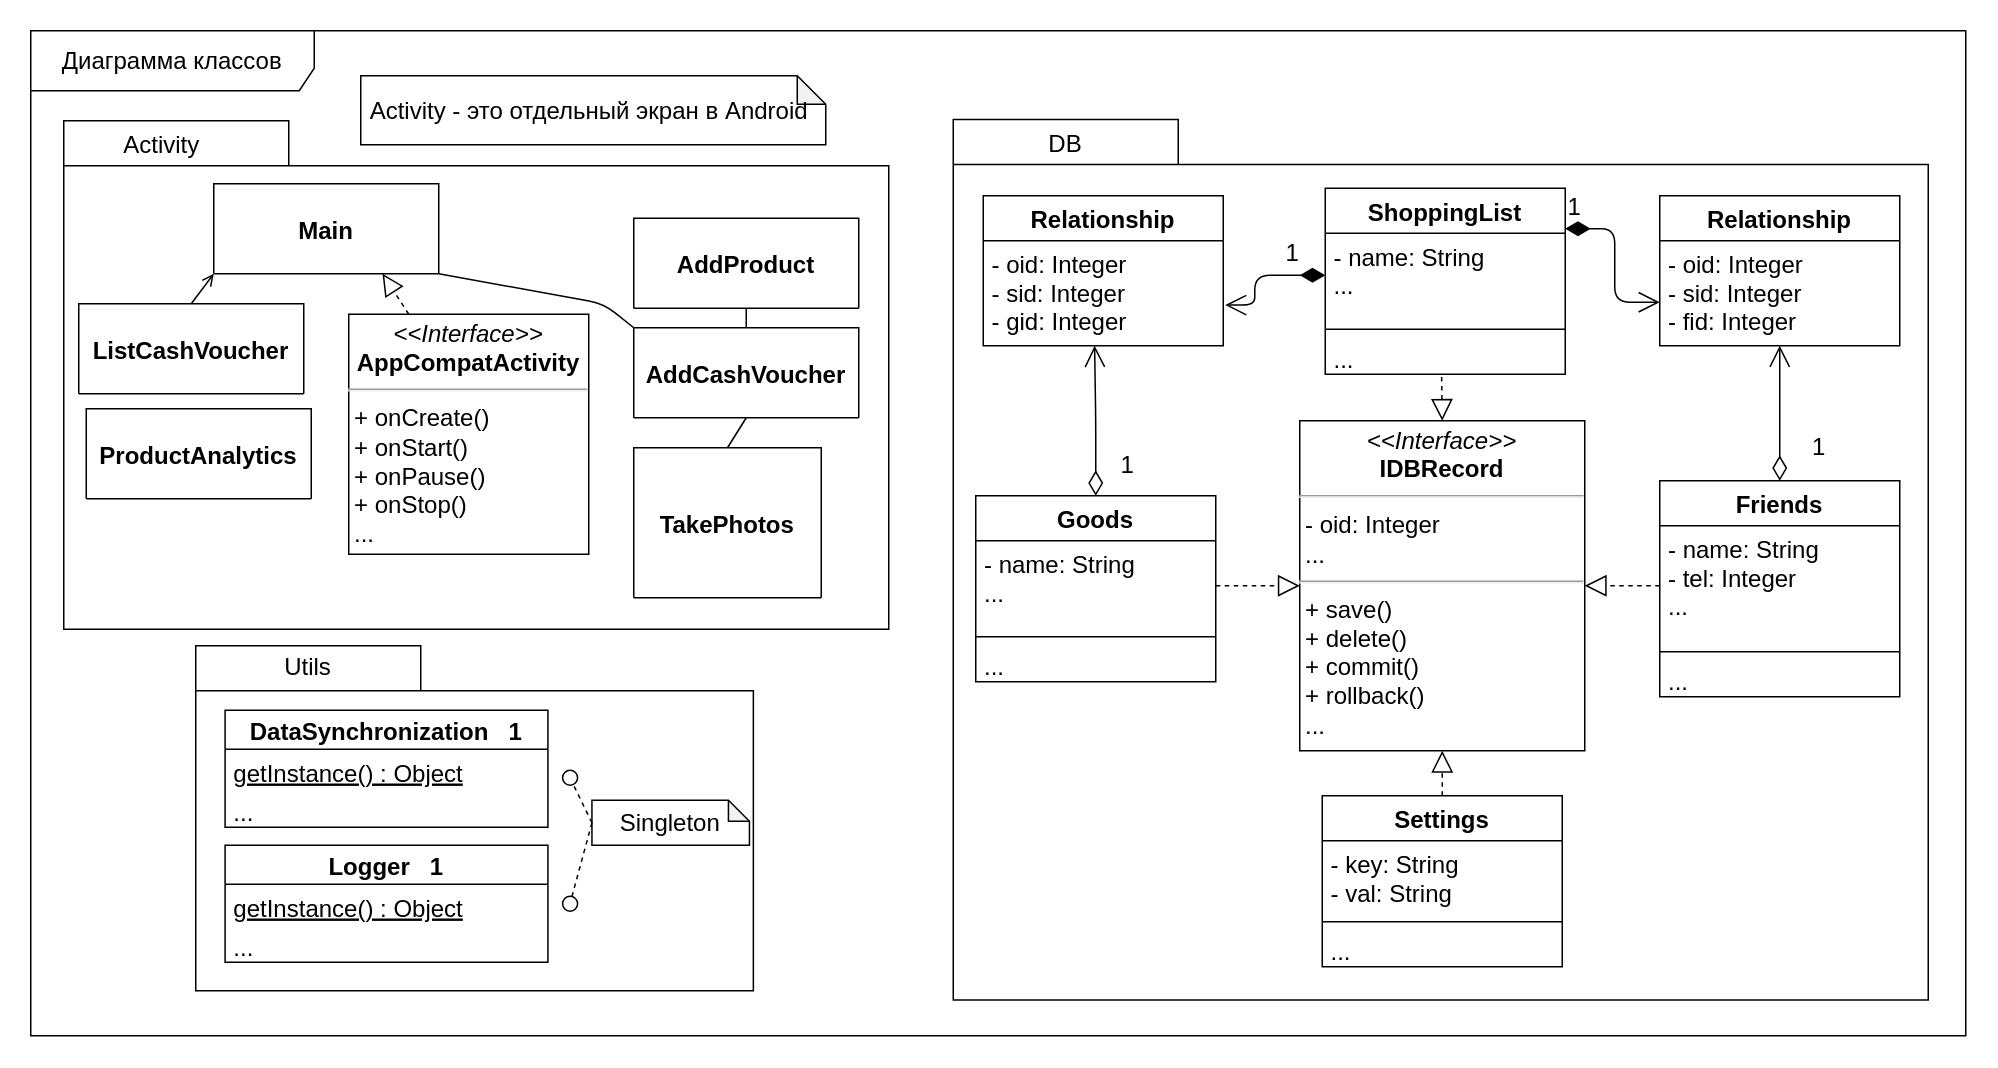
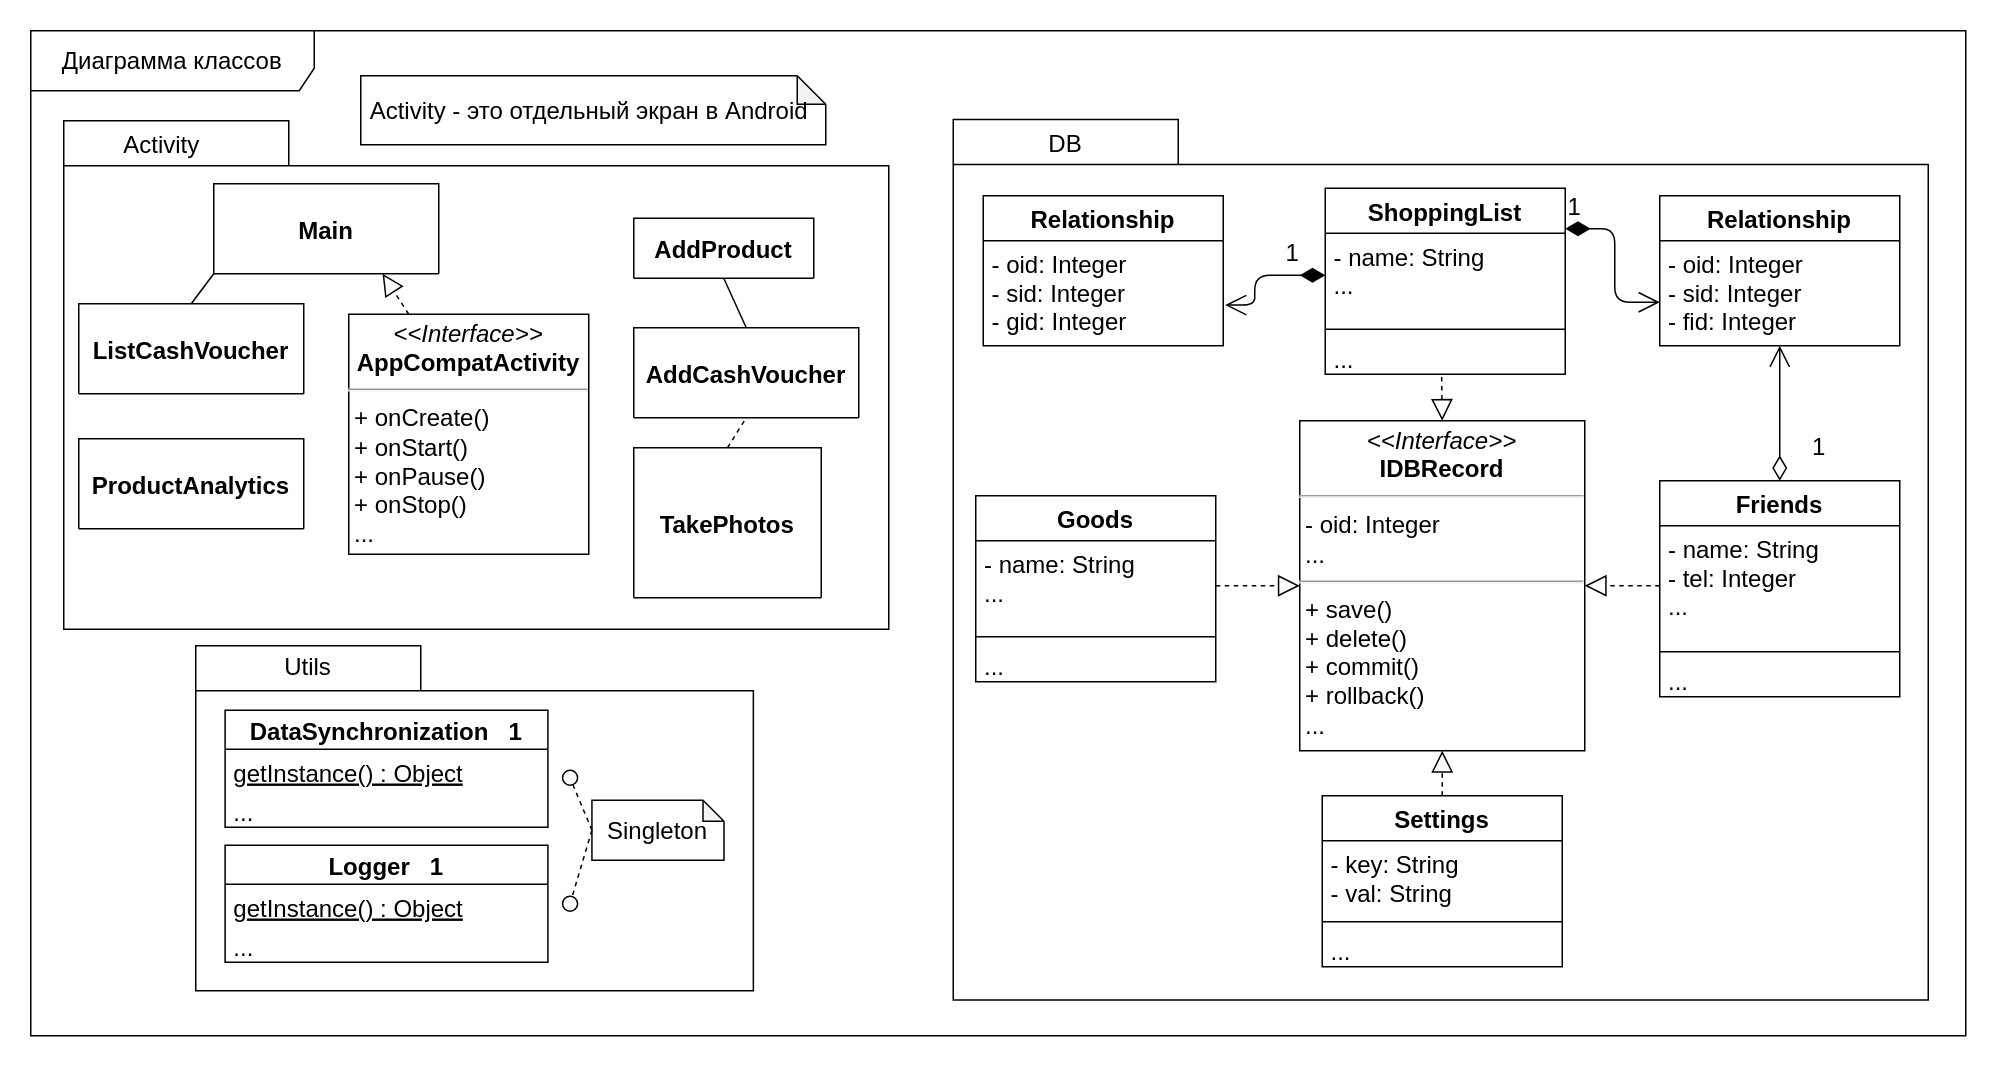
- <mxCell id="57" value="AddProduct" style="swimlane;fontStyle=1;align=center;verticalAlign=middle;childLayout=stackLayout;horizontal=1;startSize=100;horizontalStack=0;resizeParent=1;resizeParentMax=0;resizeLast=0;collapsible=1;marginBottom=0;fontSize=16;" vertex="1" parent="52"><mxGeometry x="380" y="65" width="150" height="60" as="geometry" /></mxCell>
+ <mxCell id="57" value="AddProduct" style="swimlane;fontStyle=1;align=center;verticalAlign=middle;childLayout=stackLayout;horizontal=1;startSize=100;horizontalStack=0;resizeParent=1;resizeParentMax=0;resizeLast=0;collapsible=1;marginBottom=0;fontSize=16;" vertex="1" parent="52"><mxGeometry x="380" y="65" width="120" height="40" as="geometry" /></mxCell>
- <mxCell id="66" value="" style="endArrow=open;html=1;fontSize=16;entryX=0;entryY=1;entryDx=0;entryDy=0;exitX=0.5;exitY=0;exitDx=0;exitDy=0;" edge="1" parent="52" source="58" target="61"><mxGeometry width="50" height="50" relative="1" as="geometry"><mxPoint x="550" y="292" as="sourcePoint" /><mxPoint x="600" y="242" as="targetPoint" /></mxGeometry></mxCell>
+ <mxCell id="66" value="" style="endArrow=none;html=1;fontSize=16;entryX=0;entryY=1;entryDx=0;entryDy=0;exitX=0.5;exitY=0;exitDx=0;exitDy=0;" edge="1" parent="52" source="58" target="61"><mxGeometry width="50" height="50" relative="1" as="geometry"><mxPoint x="550" y="292" as="sourcePoint" /><mxPoint x="600" y="242" as="targetPoint" /></mxGeometry></mxCell>
- <mxCell id="63" value="" style="endArrow=none;html=1;fontSize=16;entryX=1;entryY=1;entryDx=0;entryDy=0;exitX=0;exitY=0;exitDx=0;exitDy=0;" edge="1" parent="52" source="62" target="61"><mxGeometry width="50" height="50" relative="1" as="geometry"><mxPoint x="490" y="232" as="sourcePoint" /><mxPoint x="540" y="182" as="targetPoint" /><Array as="points"><mxPoint x="360" y="122" /></Array></mxGeometry></mxCell>
- <mxCell id="48" value="1" style="endArrow=open;html=1;endSize=12;startArrow=diamondThin;startSize=14;startFill=0;edgeStyle=orthogonalEdgeStyle;align=left;verticalAlign=bottom;fontSize=16;entryX=0.464;entryY=1;entryDx=0;entryDy=0;entryPerimeter=0;exitX=0.5;exitY=0;exitDx=0;exitDy=0;" parent="22" source="37" target="42" edge="1"><mxGeometry x="-0.801" y="-15" relative="1" as="geometry"><mxPoint x="-24" y="395" as="sourcePoint" /><mxPoint x="136" y="395" as="targetPoint" /><mxPoint y="1" as="offset" /></mxGeometry></mxCell>
- <mxCell id="65" value="" style="endArrow=none;html=1;fontSize=16;entryX=0.5;entryY=1;entryDx=0;entryDy=0;exitX=0.5;exitY=0;exitDx=0;exitDy=0;" edge="1" parent="52" source="59" target="62"><mxGeometry width="50" height="50" relative="1" as="geometry"><mxPoint x="480" y="262" as="sourcePoint" /><mxPoint x="530" y="212" as="targetPoint" /></mxGeometry></mxCell>
+ <mxCell id="65" value="" style="endArrow=none;html=1;fontSize=16;entryX=0.5;entryY=1;entryDx=0;entryDy=0;exitX=0.5;exitY=0;exitDx=0;exitDy=0;dashed=1;" edge="1" parent="52" source="59" target="62"><mxGeometry width="50" height="50" relative="1" as="geometry"><mxPoint x="480" y="262" as="sourcePoint" /><mxPoint x="530" y="212" as="targetPoint" /></mxGeometry></mxCell>
- <mxCell id="60" value="ProductAnalytics" style="swimlane;fontStyle=1;align=center;verticalAlign=middle;childLayout=stackLayout;horizontal=1;startSize=100;horizontalStack=0;resizeParent=1;resizeParentMax=0;resizeLast=0;collapsible=1;marginBottom=0;fontSize=16;" vertex="1" parent="52"><mxGeometry x="15" y="192" width="150" height="60" as="geometry" /></mxCell>
+ <mxCell id="60" value="ProductAnalytics" style="swimlane;fontStyle=1;align=center;verticalAlign=middle;childLayout=stackLayout;horizontal=1;startSize=100;horizontalStack=0;resizeParent=1;resizeParentMax=0;resizeLast=0;collapsible=1;marginBottom=0;fontSize=16;" vertex="1" parent="52"><mxGeometry x="10" y="212" width="150" height="60" as="geometry" /></mxCell>
- <mxCell id="16" value="Singleton" style="shape=note;whiteSpace=wrap;html=1;backgroundOutline=1;darkOpacity=0.05;fillColor=none;fontSize=16;size=14;" vertex="1" parent="7"><mxGeometry x="244.565" y="60" width="105" height="30" as="geometry" /></mxCell>
+ <mxCell id="16" value="Singleton" style="shape=note;whiteSpace=wrap;html=1;backgroundOutline=1;darkOpacity=0.05;fillColor=none;fontSize=16;size=14;" vertex="1" parent="7"><mxGeometry x="244.565" y="60" width="88.043" height="40" as="geometry" /></mxCell>
